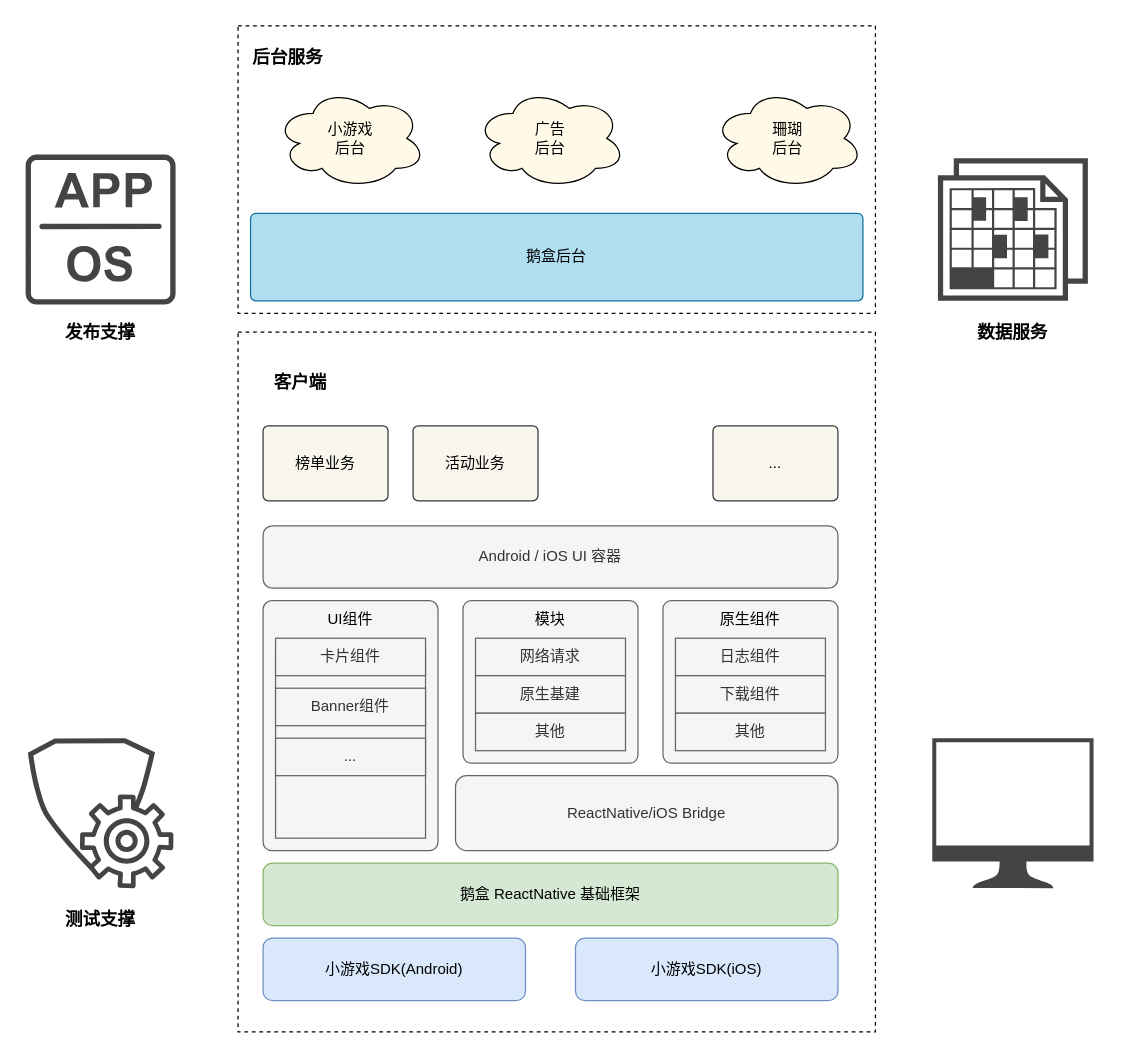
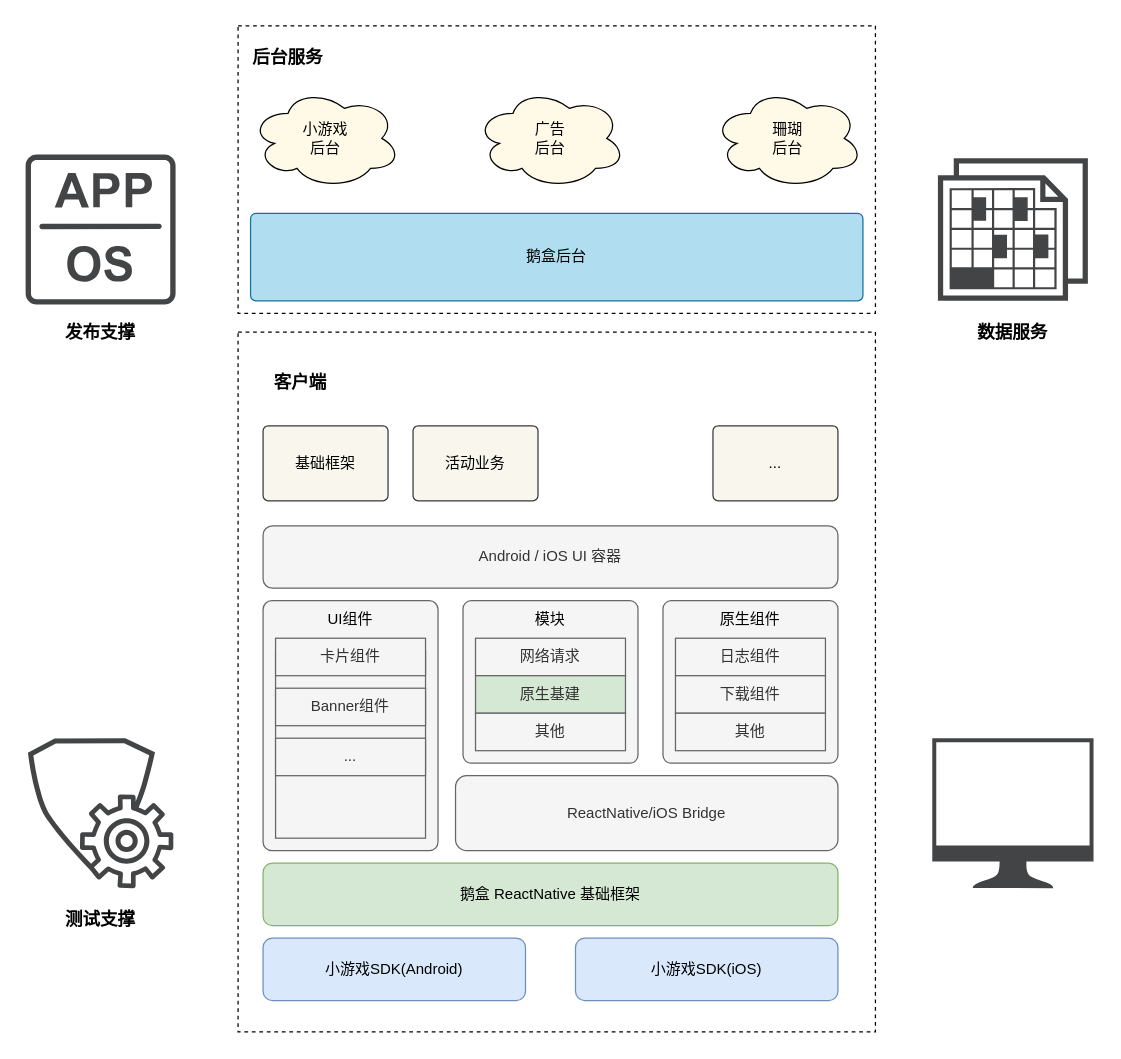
- <mxCell id="31" value="小游戏&lt;br&gt;后台" style="ellipse;shape=cloud;whiteSpace=wrap;html=1;fillColor=#FFFAE8;" vertex="1" parent="1"><mxGeometry x="220" y="70" width="120" height="80" as="geometry" /></mxCell>
+ <mxCell id="31" value="小游戏&lt;br&gt;后台" style="ellipse;shape=cloud;whiteSpace=wrap;html=1;fillColor=#FFFAE8;" vertex="1" parent="1"><mxGeometry x="200" y="70" width="120" height="80" as="geometry" /></mxCell>
- <mxCell id="22" value="榜单业务" style="rounded=1;whiteSpace=wrap;html=1;arcSize=7;fillColor=#f9f7ed;strokeColor=#36393d;" vertex="1" parent="1"><mxGeometry x="210" y="340" width="100" height="60" as="geometry" /></mxCell>
+ <mxCell id="22" value="基础框架" style="rounded=1;whiteSpace=wrap;html=1;arcSize=7;fillColor=#f9f7ed;strokeColor=#36393d;" vertex="1" parent="1"><mxGeometry x="210" y="340" width="100" height="60" as="geometry" /></mxCell>
- <mxCell id="16" value="原生基建" style="rounded=0;whiteSpace=wrap;html=1;fillColor=#f5f5f5;fontColor=#333333;strokeColor=#666666;" vertex="1" parent="1"><mxGeometry x="380" y="540" width="120" height="30" as="geometry" /></mxCell>
+ <mxCell id="16" value="原生基建" style="rounded=0;whiteSpace=wrap;html=1;fillColor=#d5e8d4;fontColor=#333333;strokeColor=#666666;" vertex="1" parent="1"><mxGeometry x="380" y="540" width="120" height="30" as="geometry" /></mxCell>
